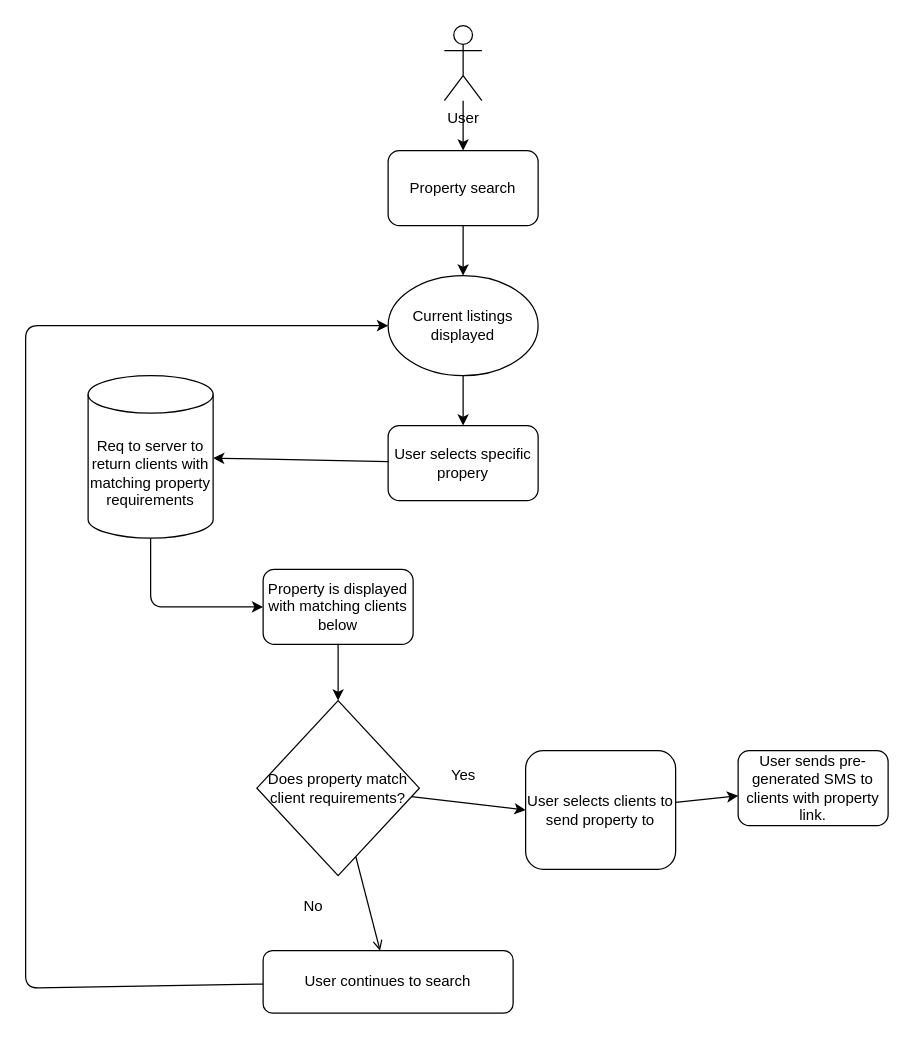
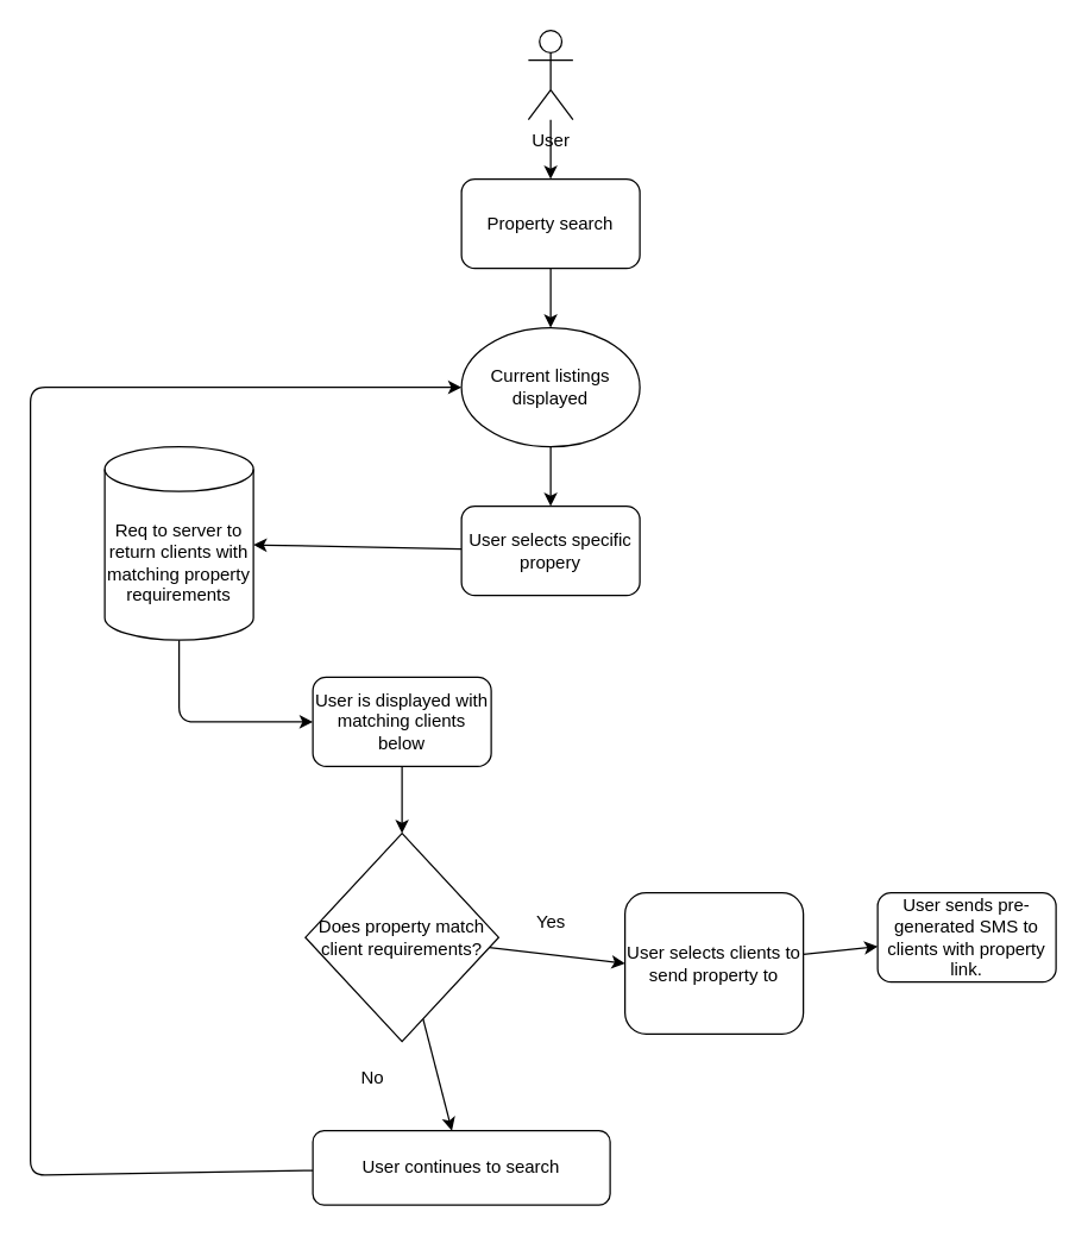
- <mxCell id="13" value="Property is displayed with matching clients below" style="rounded=1;whiteSpace=wrap;html=1;" parent="1" vertex="1"><mxGeometry x="210" y="455" width="120" height="60" as="geometry" /></mxCell>
+ <mxCell id="13" value="User is displayed with matching clients below" style="rounded=1;whiteSpace=wrap;html=1;" parent="1" vertex="1"><mxGeometry x="210" y="455" width="120" height="60" as="geometry" /></mxCell>
- <mxCell id="20" value="" style="edgeStyle=none;html=1;endArrow=open;" edge="1" parent="1" source="22" target="17"><mxGeometry relative="1" as="geometry" /></mxCell>
+ <mxCell id="20" value="" style="edgeStyle=none;html=1;" edge="1" parent="1" source="22" target="17"><mxGeometry relative="1" as="geometry" /></mxCell>
